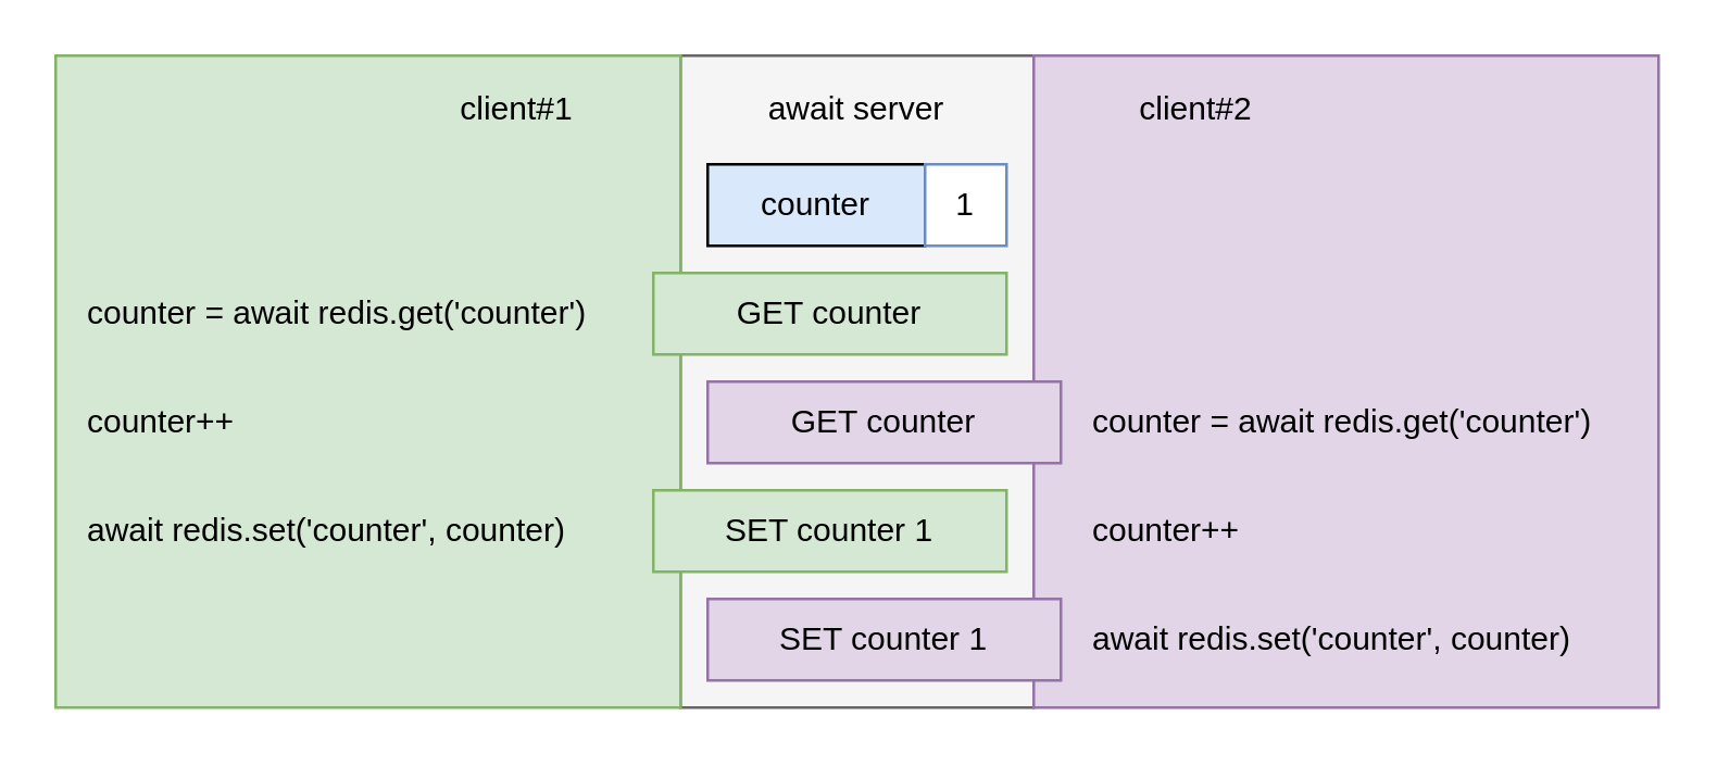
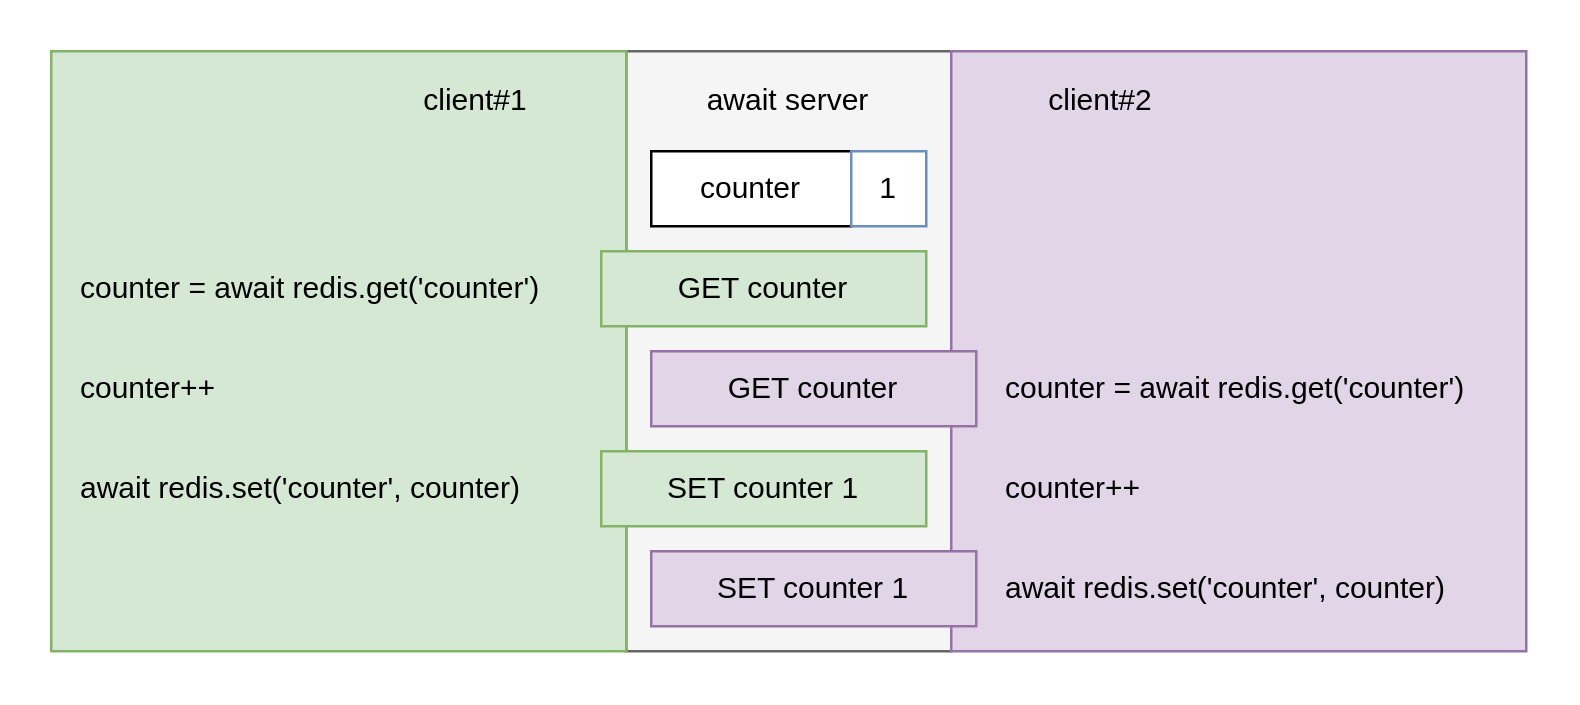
- <mxCell id="5" value="&lt;div&gt;counter&lt;/div&gt;" style="rounded=0;whiteSpace=wrap;html=1;fillColor=#dae8fc;" parent="1" vertex="1"><mxGeometry x="260" y="60" width="80" height="30" as="geometry" /></mxCell>
+ <mxCell id="5" value="&lt;div&gt;counter&lt;/div&gt;" style="rounded=0;whiteSpace=wrap;html=1;" parent="1" vertex="1"><mxGeometry x="260" y="60" width="80" height="30" as="geometry" /></mxCell>
